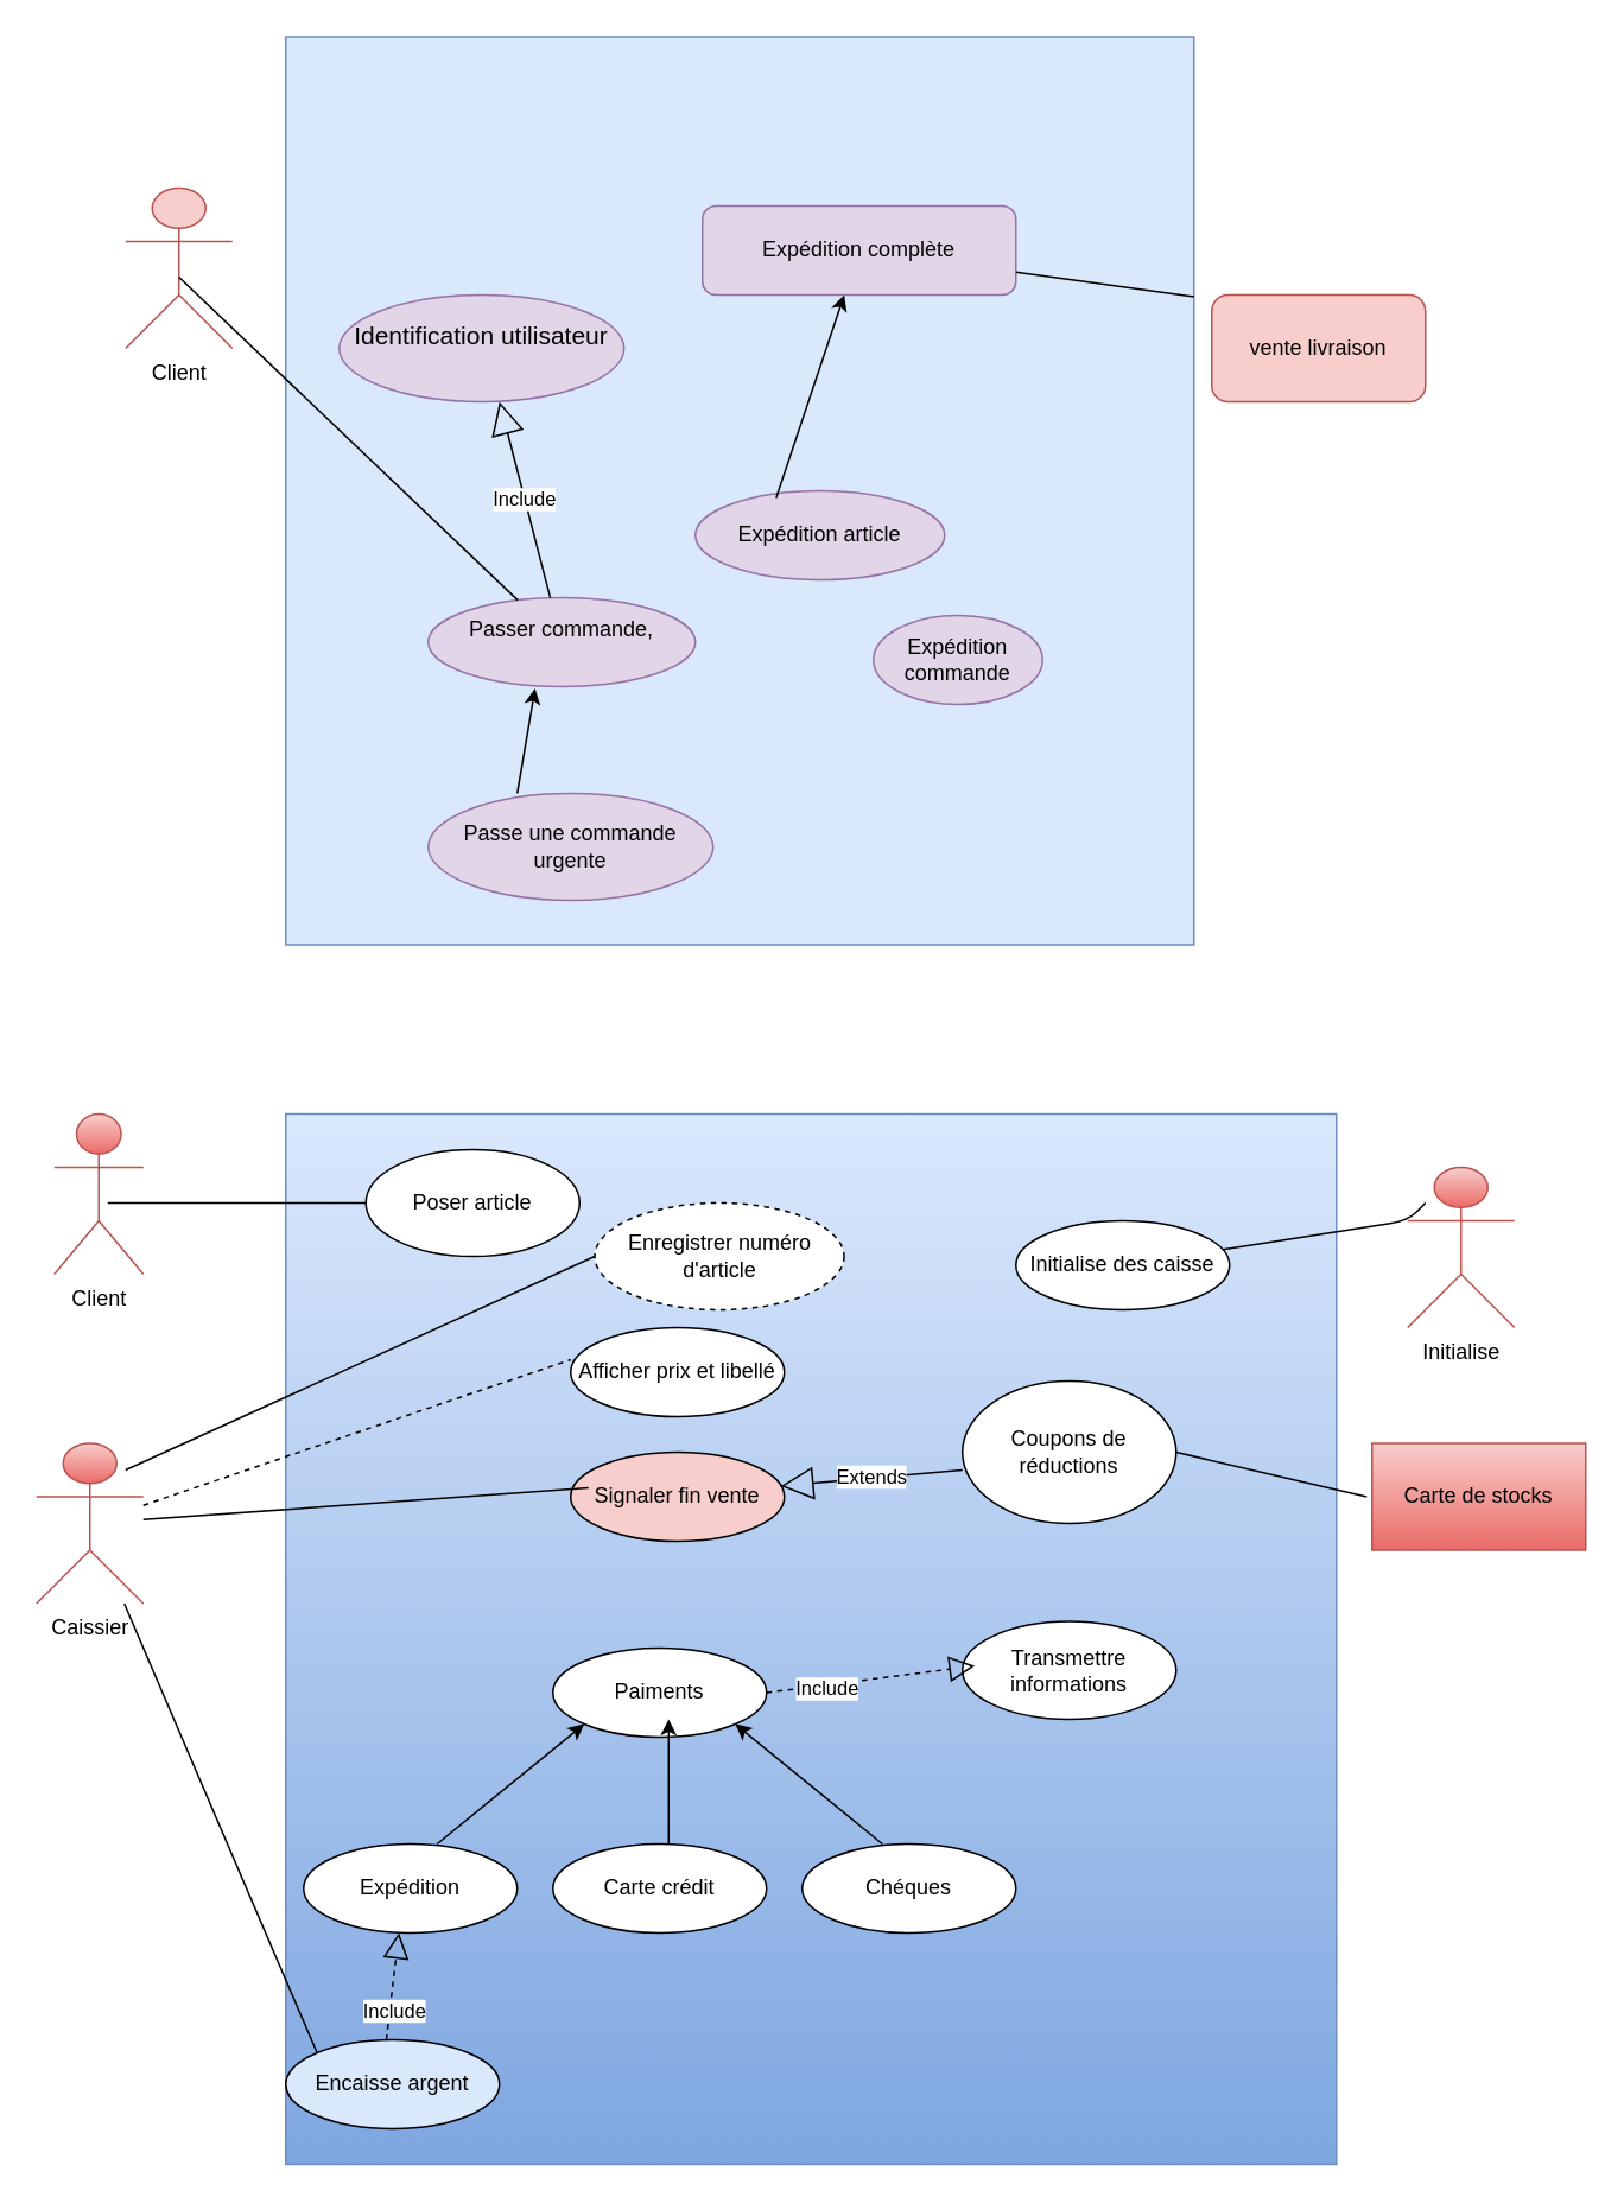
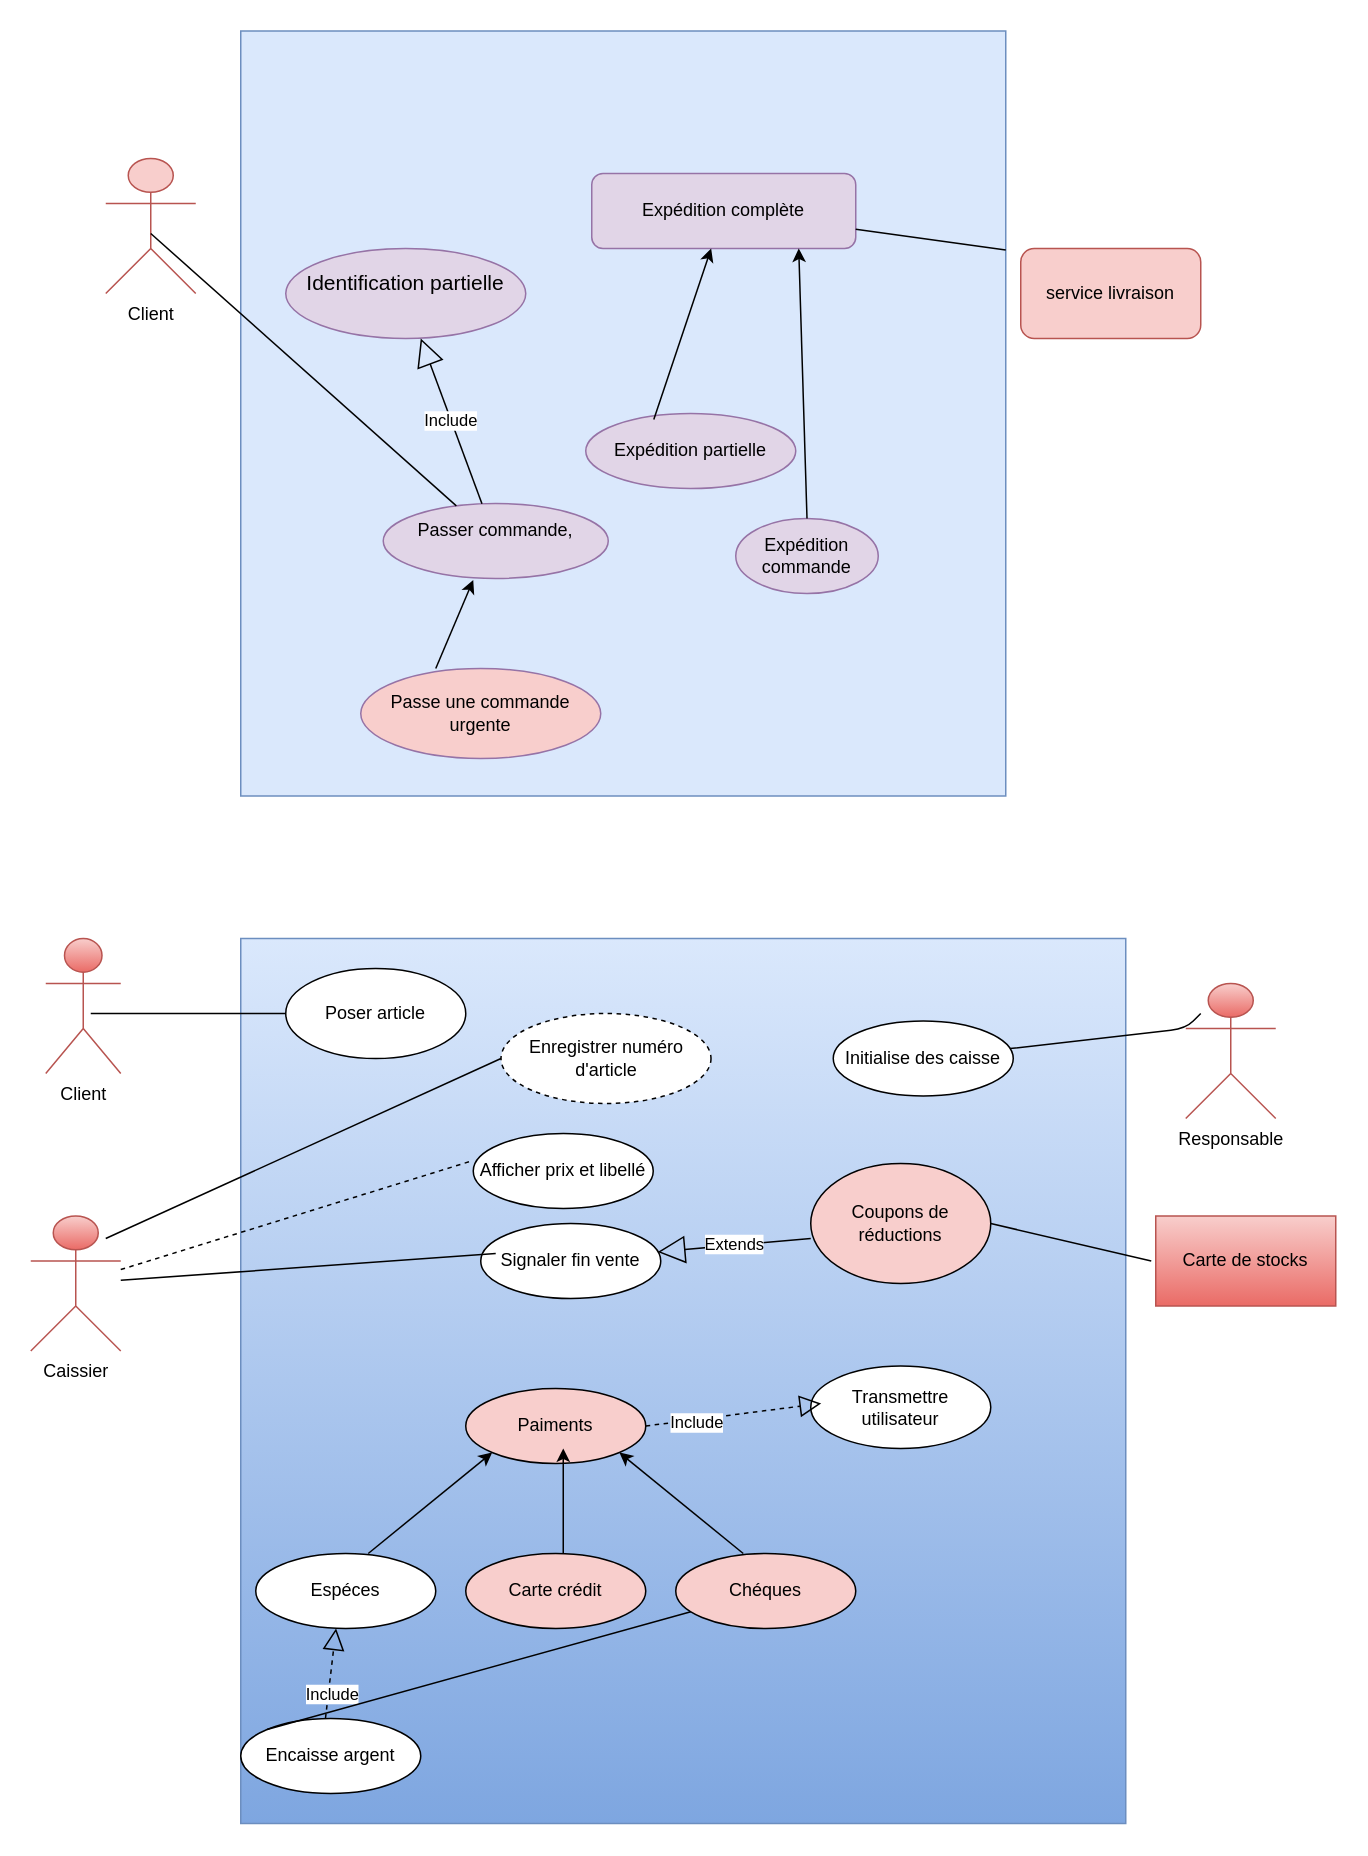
- <mxCell id="8" value="&lt;span class=&quot;fontstyle0&quot; style=&quot;font-size: 14px&quot;&gt;Identification utilisateur&lt;br&gt;&lt;/span&gt; &lt;br&gt;" style="ellipse;whiteSpace=wrap;html=1;fillColor=#e1d5e7;strokeColor=#9673a6;" vertex="1" parent="1"><mxGeometry x="190" y="165" width="160" height="60" as="geometry" /></mxCell>
+ <mxCell id="8" value="&lt;span class=&quot;fontstyle0&quot; style=&quot;font-size: 14px&quot;&gt;Identification partielle&lt;br&gt;&lt;/span&gt; &lt;br&gt;" style="ellipse;whiteSpace=wrap;html=1;fillColor=#e1d5e7;strokeColor=#9673a6;" vertex="1" parent="1"><mxGeometry x="190" y="165" width="160" height="60" as="geometry" /></mxCell>
- <mxCell id="16" value="vente livraison" style="rounded=1;whiteSpace=wrap;html=1;fillColor=#f8cecc;strokeColor=#b85450;" vertex="1" parent="1"><mxGeometry x="680" y="165" width="120" height="60" as="geometry" /></mxCell>
+ <mxCell id="16" value="service livraison" style="rounded=1;whiteSpace=wrap;html=1;fillColor=#f8cecc;strokeColor=#b85450;" vertex="1" parent="1"><mxGeometry x="680" y="165" width="120" height="60" as="geometry" /></mxCell>
+ <mxCell id="12" value="" style="endArrow=classic;html=1;entryX=0.784;entryY=1;entryDx=0;entryDy=0;exitX=0.5;exitY=0;exitDx=0;exitDy=0;entryPerimeter=0;" edge="1" parent="1" source="3" target="4"><mxGeometry width="50" height="50" relative="1" as="geometry"><mxPoint x="480" y="85" as="sourcePoint" /><mxPoint x="530" y="35" as="targetPoint" /></mxGeometry></mxCell>
- <mxCell id="6" value="&lt;span class=&quot;fontstyle0&quot;&gt;Expédition article&lt;/span&gt; " style="ellipse;whiteSpace=wrap;html=1;fillColor=#e1d5e7;strokeColor=#9673a6;" vertex="1" parent="1"><mxGeometry x="390" y="275" width="140" height="50" as="geometry" /></mxCell>
+ <mxCell id="6" value="&lt;span class=&quot;fontstyle0&quot;&gt;Expédition partielle&lt;/span&gt; " style="ellipse;whiteSpace=wrap;html=1;fillColor=#e1d5e7;strokeColor=#9673a6;" vertex="1" parent="1"><mxGeometry x="390" y="275" width="140" height="50" as="geometry" /></mxCell>
- <mxCell id="5" value="&#10;&#10;&#10;&lt;span class=&quot;fontstyle0&quot;&gt;Passer commande, &lt;/span&gt; &#10;&lt;br style=&quot;font-style: normal; font-variant: normal; font-weight: normal; letter-spacing: normal; line-height: normal; text-indent: 0px; text-transform: none; word-spacing: 0px;&quot;&gt;&#10;&#10;&#10;" style="ellipse;whiteSpace=wrap;html=1;fillColor=#e1d5e7;strokeColor=#9673a6;" vertex="1" parent="1"><mxGeometry x="240" y="335" width="150" height="50" as="geometry" /></mxCell>
+ <mxCell id="5" value="&#10;&#10;&#10;&lt;span class=&quot;fontstyle0&quot;&gt;Passer commande, &lt;/span&gt; &#10;&lt;br style=&quot;font-style: normal; font-variant: normal; font-weight: normal; letter-spacing: normal; line-height: normal; text-indent: 0px; text-transform: none; word-spacing: 0px;&quot;&gt;&#10;&#10;&#10;" style="ellipse;whiteSpace=wrap;html=1;fillColor=#e1d5e7;strokeColor=#9673a6;" vertex="1" parent="1"><mxGeometry x="255" y="335" width="150" height="50" as="geometry" /></mxCell>
- <mxCell id="7" value="&lt;br&gt;&lt;br&gt;&lt;br&gt;&lt;span class=&quot;fontstyle0&quot;&gt;Passe une commande urgente &lt;/span&gt; &lt;br&gt;&lt;br style=&quot;font-style: normal ; font-variant: normal ; font-weight: normal ; letter-spacing: normal ; line-height: normal ; text-indent: 0px ; text-transform: none ; word-spacing: 0px&quot;&gt;&lt;br&gt;&lt;br&gt;" style="ellipse;whiteSpace=wrap;html=1;fillColor=#e1d5e7;strokeColor=#9673a6;" vertex="1" parent="1"><mxGeometry x="240" y="445" width="160" height="60" as="geometry" /></mxCell>
+ <mxCell id="7" value="&lt;br&gt;&lt;br&gt;&lt;br&gt;&lt;span class=&quot;fontstyle0&quot;&gt;Passe une commande urgente &lt;/span&gt; &lt;br&gt;&lt;br style=&quot;font-style: normal ; font-variant: normal ; font-weight: normal ; letter-spacing: normal ; line-height: normal ; text-indent: 0px ; text-transform: none ; word-spacing: 0px&quot;&gt;&lt;br&gt;&lt;br&gt;" style="ellipse;whiteSpace=wrap;html=1;fillColor=#f8cecc;strokeColor=#9673a6;" vertex="1" parent="1"><mxGeometry x="240" y="445" width="160" height="60" as="geometry" /></mxCell>
- <mxCell id="48" value="Poser article" style="ellipse;whiteSpace=wrap;html=1;" vertex="1" parent="1"><mxGeometry x="205" y="645" width="120" height="60" as="geometry" /></mxCell>
+ <mxCell id="48" value="Poser article" style="ellipse;whiteSpace=wrap;html=1;" vertex="1" parent="1"><mxGeometry x="190" y="645" width="120" height="60" as="geometry" /></mxCell>
- <mxCell id="42" value="Initialise des caisse" style="ellipse;whiteSpace=wrap;html=1;" vertex="1" parent="1"><mxGeometry x="570" y="685" width="120" height="50" as="geometry" /></mxCell>
+ <mxCell id="42" value="Initialise des caisse" style="ellipse;whiteSpace=wrap;html=1;" vertex="1" parent="1"><mxGeometry x="555" y="680" width="120" height="50" as="geometry" /></mxCell>
- <mxCell id="41" value="Initialise" style="shape=umlActor;verticalLabelPosition=bottom;verticalAlign=top;html=1;outlineConnect=0;gradientColor=#ea6b66;fillColor=#f8cecc;strokeColor=#b85450;" vertex="1" parent="1"><mxGeometry x="790" y="655" width="60" height="90" as="geometry" /></mxCell>
+ <mxCell id="41" value="Responsable" style="shape=umlActor;verticalLabelPosition=bottom;verticalAlign=top;html=1;outlineConnect=0;gradientColor=#ea6b66;fillColor=#f8cecc;strokeColor=#b85450;" vertex="1" parent="1"><mxGeometry x="790" y="655" width="60" height="90" as="geometry" /></mxCell>
- <mxCell id="23" value="Afficher prix et libellé" style="ellipse;whiteSpace=wrap;html=1;" vertex="1" parent="1"><mxGeometry x="320" y="745" width="120" height="50" as="geometry" /></mxCell>
+ <mxCell id="23" value="Afficher prix et libellé" style="ellipse;whiteSpace=wrap;html=1;" vertex="1" parent="1"><mxGeometry x="315" y="755" width="120" height="50" as="geometry" /></mxCell>
- <mxCell id="44" value="Coupons de réductions" style="ellipse;whiteSpace=wrap;html=1;" vertex="1" parent="1"><mxGeometry x="540" y="775" width="120" height="80" as="geometry" /></mxCell>
+ <mxCell id="44" value="Coupons de réductions" style="ellipse;whiteSpace=wrap;html=1;fillColor=#f8cecc;" vertex="1" parent="1"><mxGeometry x="540" y="775" width="120" height="80" as="geometry" /></mxCell>
- <mxCell id="24" value="Signaler fin vente" style="ellipse;whiteSpace=wrap;html=1;fillColor=#f8cecc;" vertex="1" parent="1"><mxGeometry x="320" y="815" width="120" height="50" as="geometry" /></mxCell>
+ <mxCell id="24" value="Signaler fin vente" style="ellipse;whiteSpace=wrap;html=1;" vertex="1" parent="1"><mxGeometry x="320" y="815" width="120" height="50" as="geometry" /></mxCell>
- <mxCell id="38" value="Transmettre informations" style="ellipse;whiteSpace=wrap;html=1;" vertex="1" parent="1"><mxGeometry x="540" y="910" width="120" height="55" as="geometry" /></mxCell>
+ <mxCell id="38" value="Transmettre utilisateur" style="ellipse;whiteSpace=wrap;html=1;" vertex="1" parent="1"><mxGeometry x="540" y="910" width="120" height="55" as="geometry" /></mxCell>
- <mxCell id="25" value="Paiments" style="ellipse;whiteSpace=wrap;html=1;" vertex="1" parent="1"><mxGeometry x="310" y="925" width="120" height="50" as="geometry" /></mxCell>
+ <mxCell id="25" value="Paiments" style="ellipse;whiteSpace=wrap;html=1;fillColor=#f8cecc;" vertex="1" parent="1"><mxGeometry x="310" y="925" width="120" height="50" as="geometry" /></mxCell>
- <mxCell id="36" value="" style="endArrow=none;html=1;exitX=0;exitY=0;exitDx=0;exitDy=0;" edge="1" parent="1" source="22" target="18"><mxGeometry width="50" height="50" relative="1" as="geometry"><mxPoint x="380" y="955" as="sourcePoint" /><mxPoint x="70" y="775" as="targetPoint" /></mxGeometry></mxCell>
+ <mxCell id="36" value="" style="endArrow=none;html=1;exitX=0;exitY=0;exitDx=0;exitDy=0;" edge="1" parent="1" source="22" target="29"><mxGeometry width="50" height="50" relative="1" as="geometry"><mxPoint x="380" y="955" as="sourcePoint" /><mxPoint x="70" y="775" as="targetPoint" /></mxGeometry></mxCell>
- <mxCell id="21" value="Expédition" style="ellipse;whiteSpace=wrap;html=1;" vertex="1" parent="1"><mxGeometry x="170" y="1035" width="120" height="50" as="geometry" /></mxCell>
+ <mxCell id="21" value="Espéces" style="ellipse;whiteSpace=wrap;html=1;" vertex="1" parent="1"><mxGeometry x="170" y="1035" width="120" height="50" as="geometry" /></mxCell>
- <mxCell id="20" value="Carte crédit" style="ellipse;whiteSpace=wrap;html=1;" vertex="1" parent="1"><mxGeometry x="310" y="1035" width="120" height="50" as="geometry" /></mxCell>
+ <mxCell id="20" value="Carte crédit" style="ellipse;whiteSpace=wrap;html=1;fillColor=#f8cecc;" vertex="1" parent="1"><mxGeometry x="310" y="1035" width="120" height="50" as="geometry" /></mxCell>
- <mxCell id="29" value="Chéques" style="ellipse;whiteSpace=wrap;html=1;" vertex="1" parent="1"><mxGeometry x="450" y="1035" width="120" height="50" as="geometry" /></mxCell>
+ <mxCell id="29" value="Chéques" style="ellipse;whiteSpace=wrap;html=1;fillColor=#f8cecc;" vertex="1" parent="1"><mxGeometry x="450" y="1035" width="120" height="50" as="geometry" /></mxCell>
- <mxCell id="22" value="Encaisse argent" style="ellipse;whiteSpace=wrap;html=1;fillColor=#dae8fc;" vertex="1" parent="1"><mxGeometry x="160" y="1145" width="120" height="50" as="geometry" /></mxCell>
+ <mxCell id="22" value="Encaisse argent" style="ellipse;whiteSpace=wrap;html=1;" vertex="1" parent="1"><mxGeometry x="160" y="1145" width="120" height="50" as="geometry" /></mxCell>
